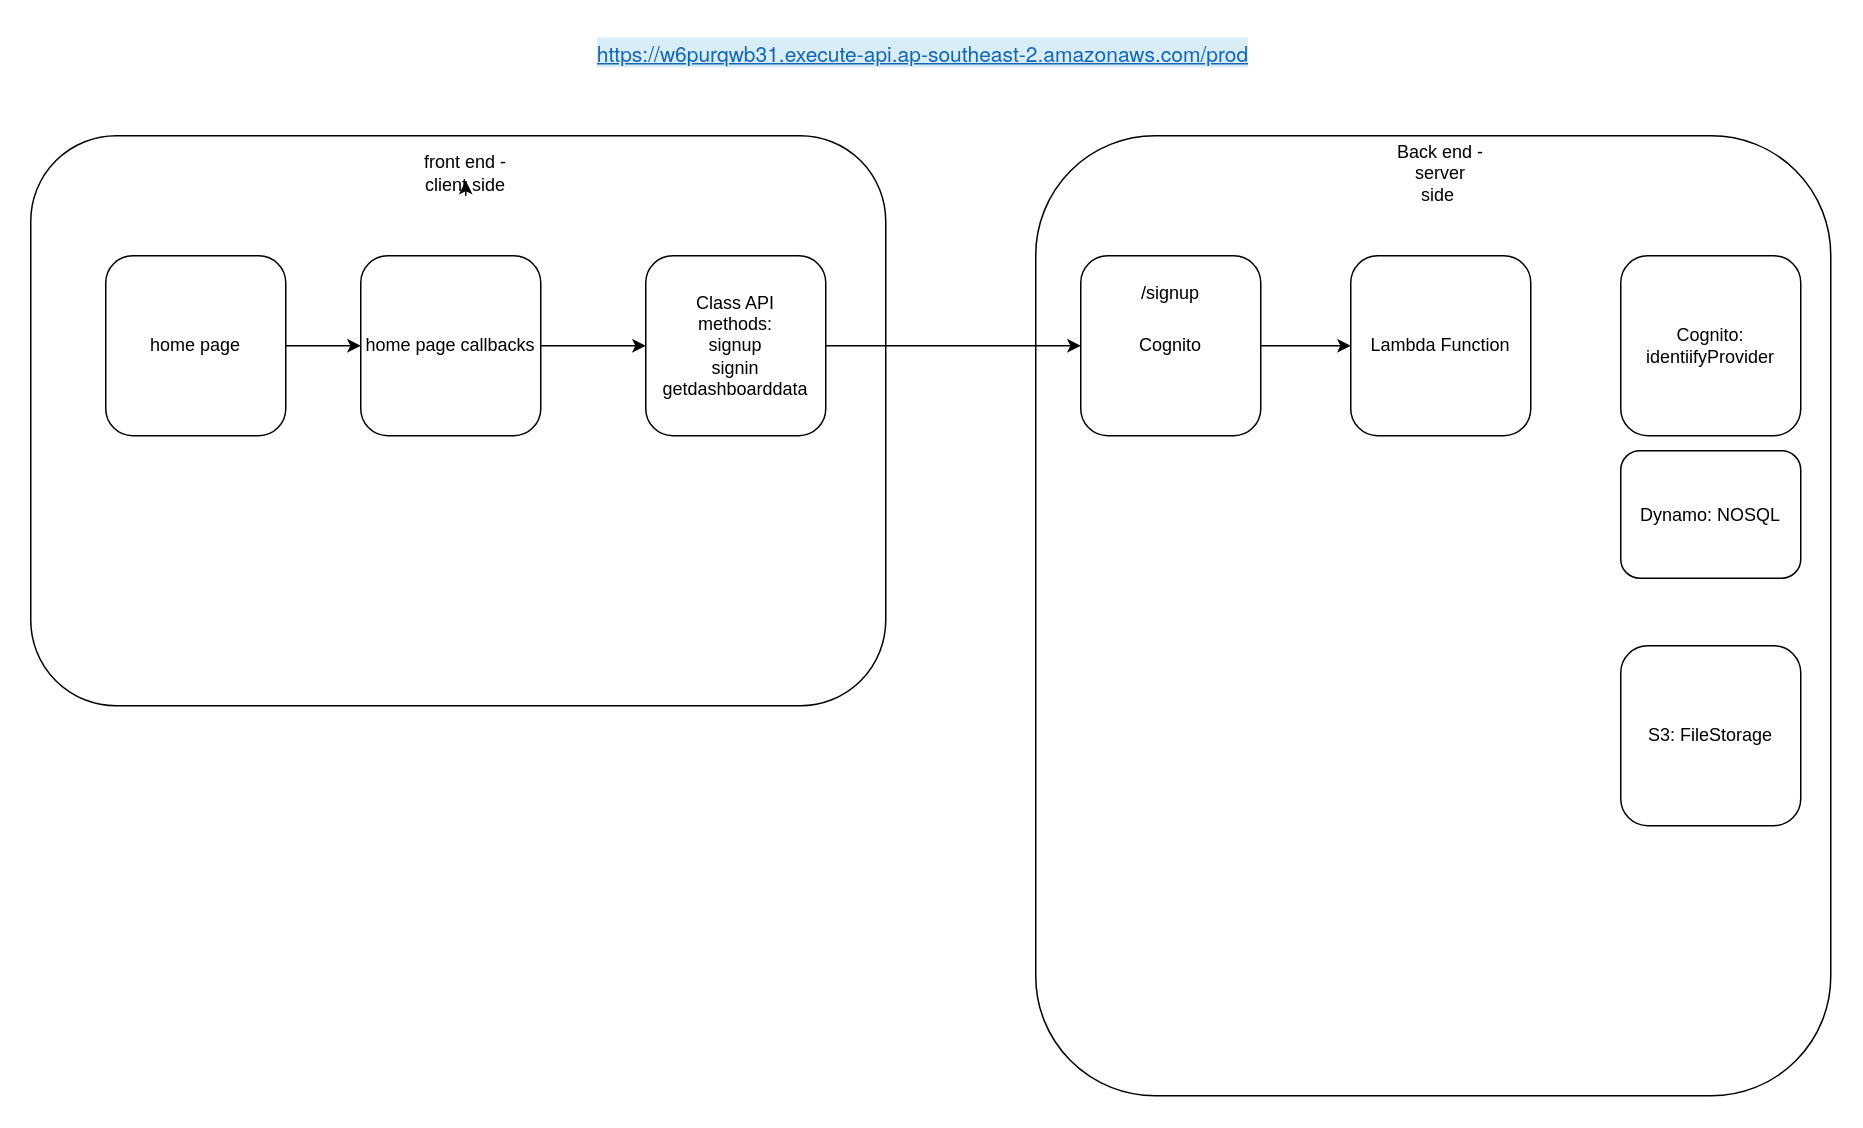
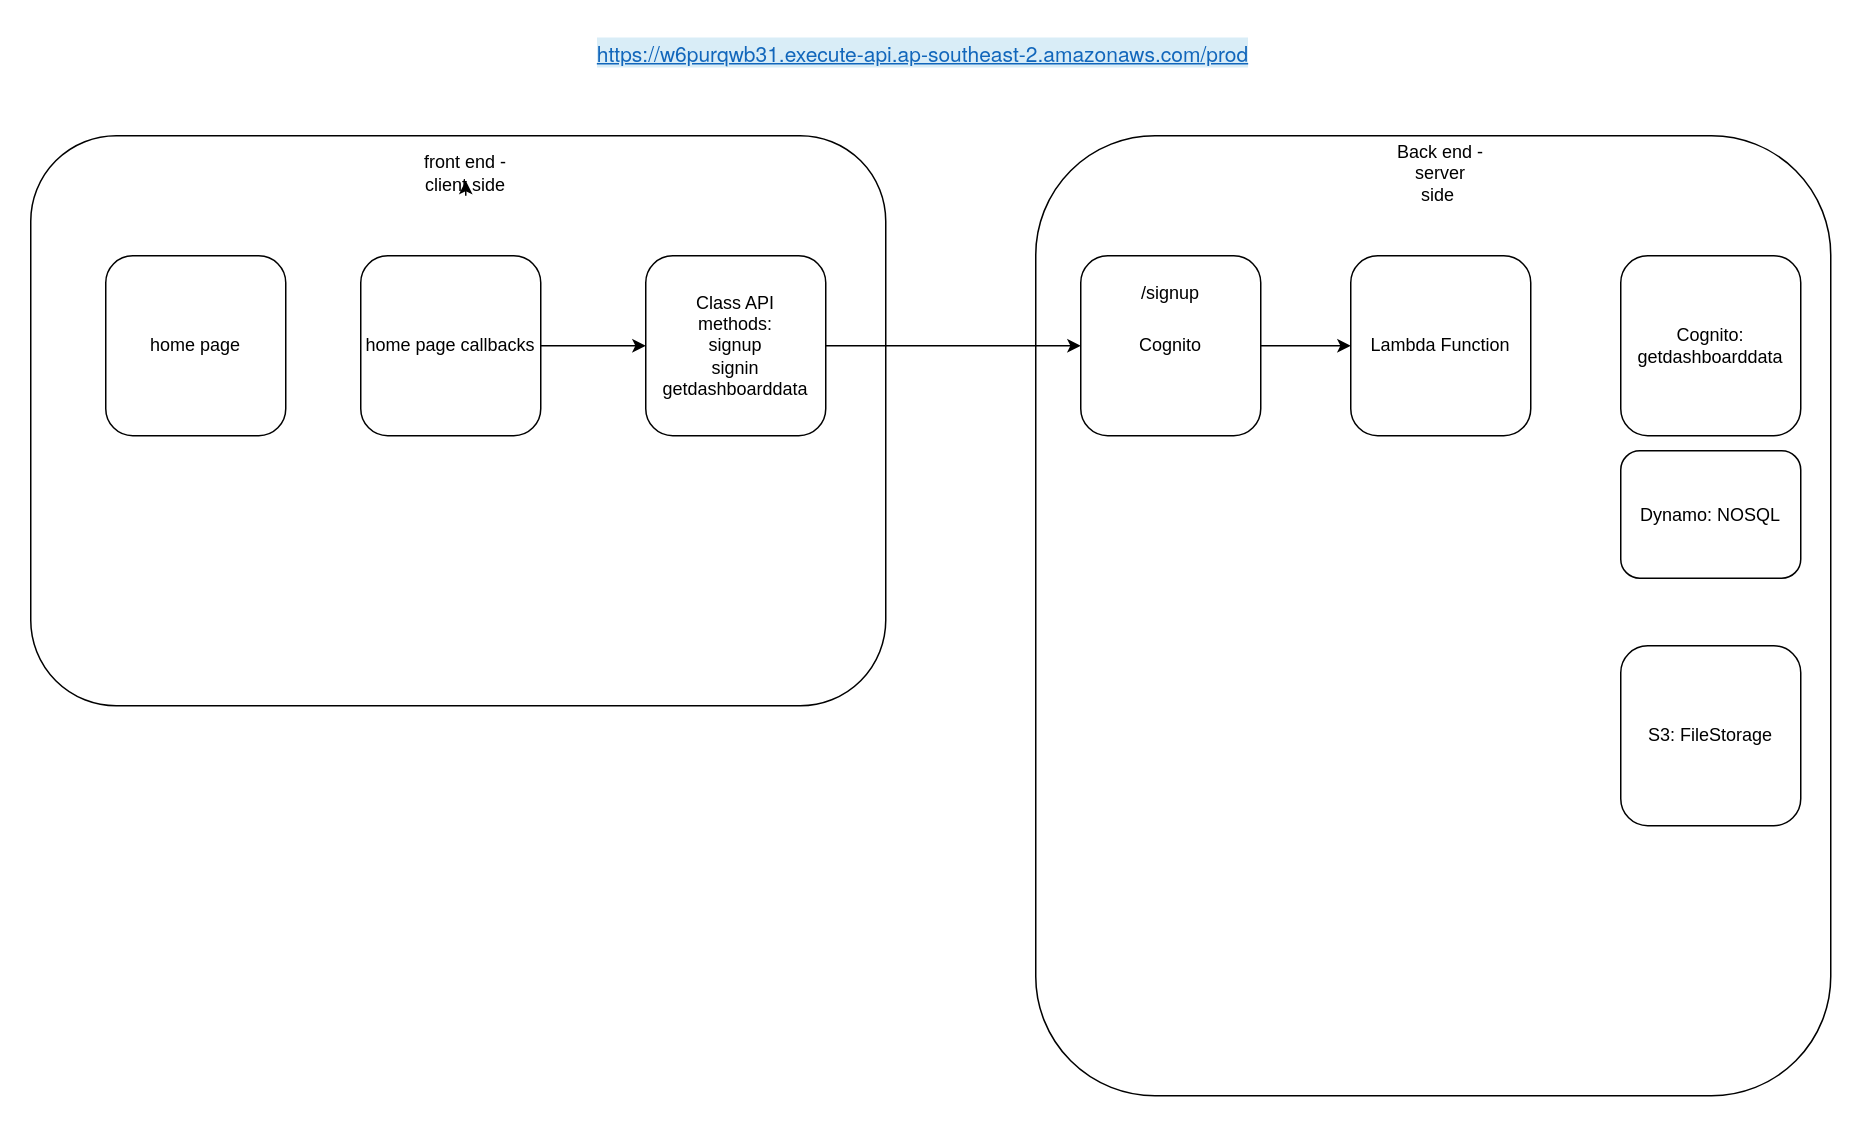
- <mxCell id="5" style="edgeStyle=orthogonalEdgeStyle;rounded=0;orthogonalLoop=1;jettySize=auto;html=1;exitX=1;exitY=0.5;exitDx=0;exitDy=0;entryX=0;entryY=0.5;entryDx=0;entryDy=0;" edge="1" parent="1" source="6" target="8"><mxGeometry relative="1" as="geometry" /></mxCell>
- <mxCell id="16" value="Cognito: identiifyProvider" style="rounded=1;whiteSpace=wrap;html=1;" vertex="1" parent="1"><mxGeometry x="1080" y="170" width="120" height="120" as="geometry" /></mxCell>
+ <mxCell id="16" value="Cognito: getdashboarddata" style="rounded=1;whiteSpace=wrap;html=1;" vertex="1" parent="1"><mxGeometry x="1080" y="170" width="120" height="120" as="geometry" /></mxCell>
